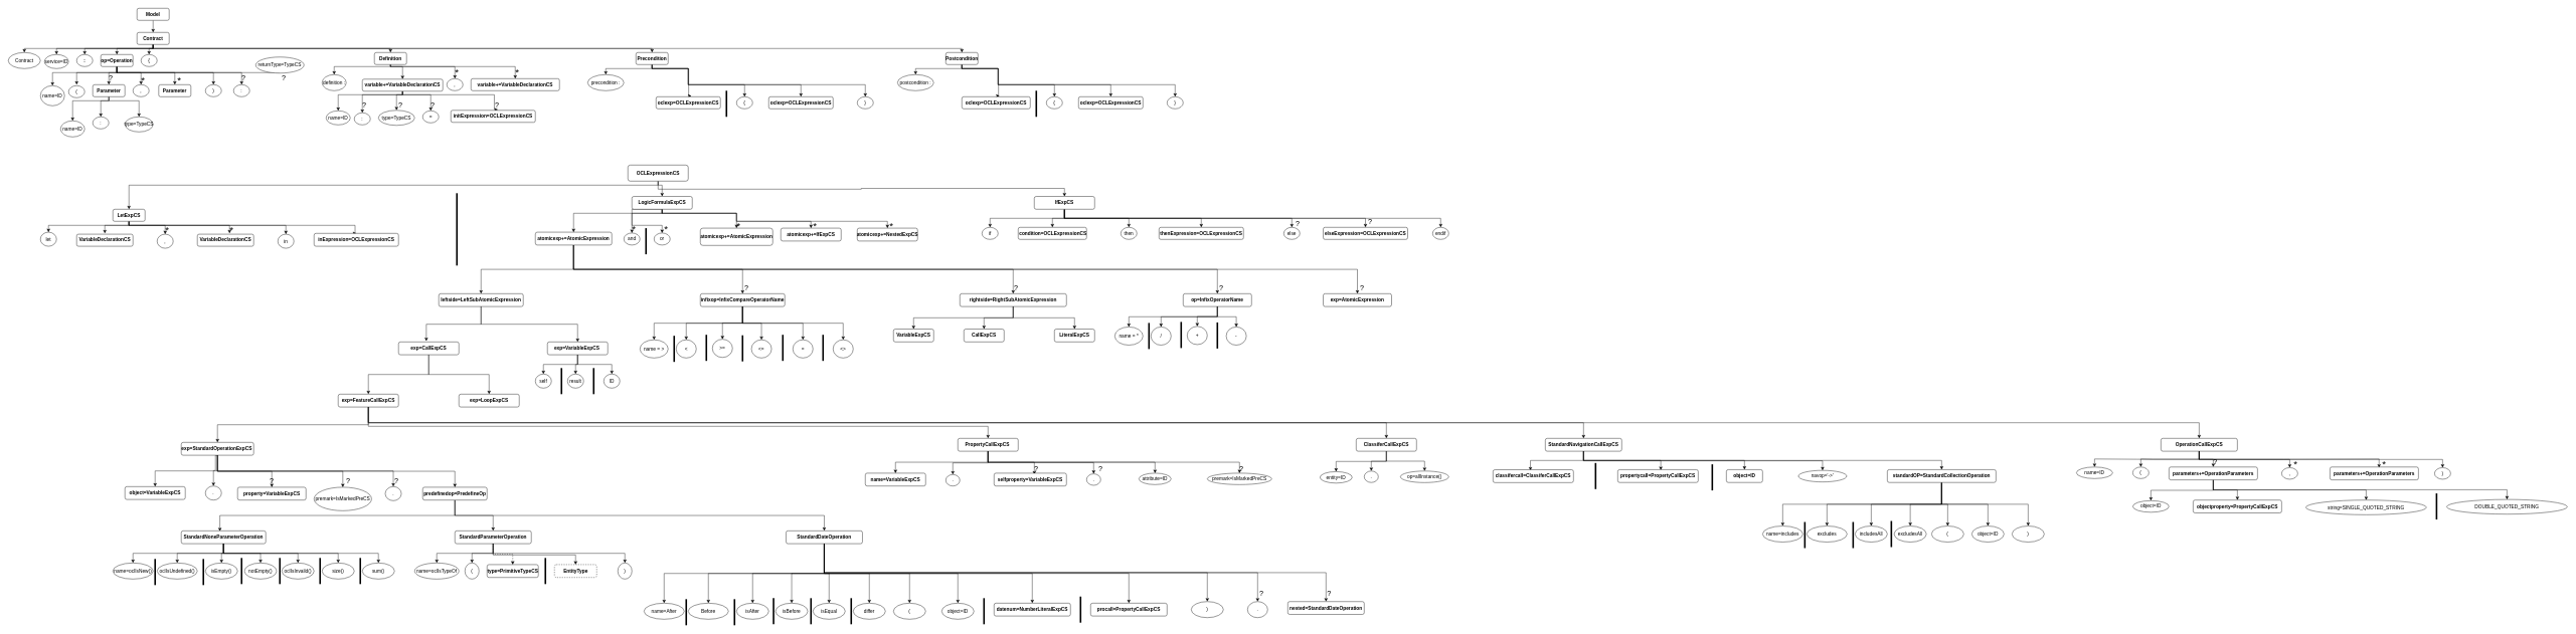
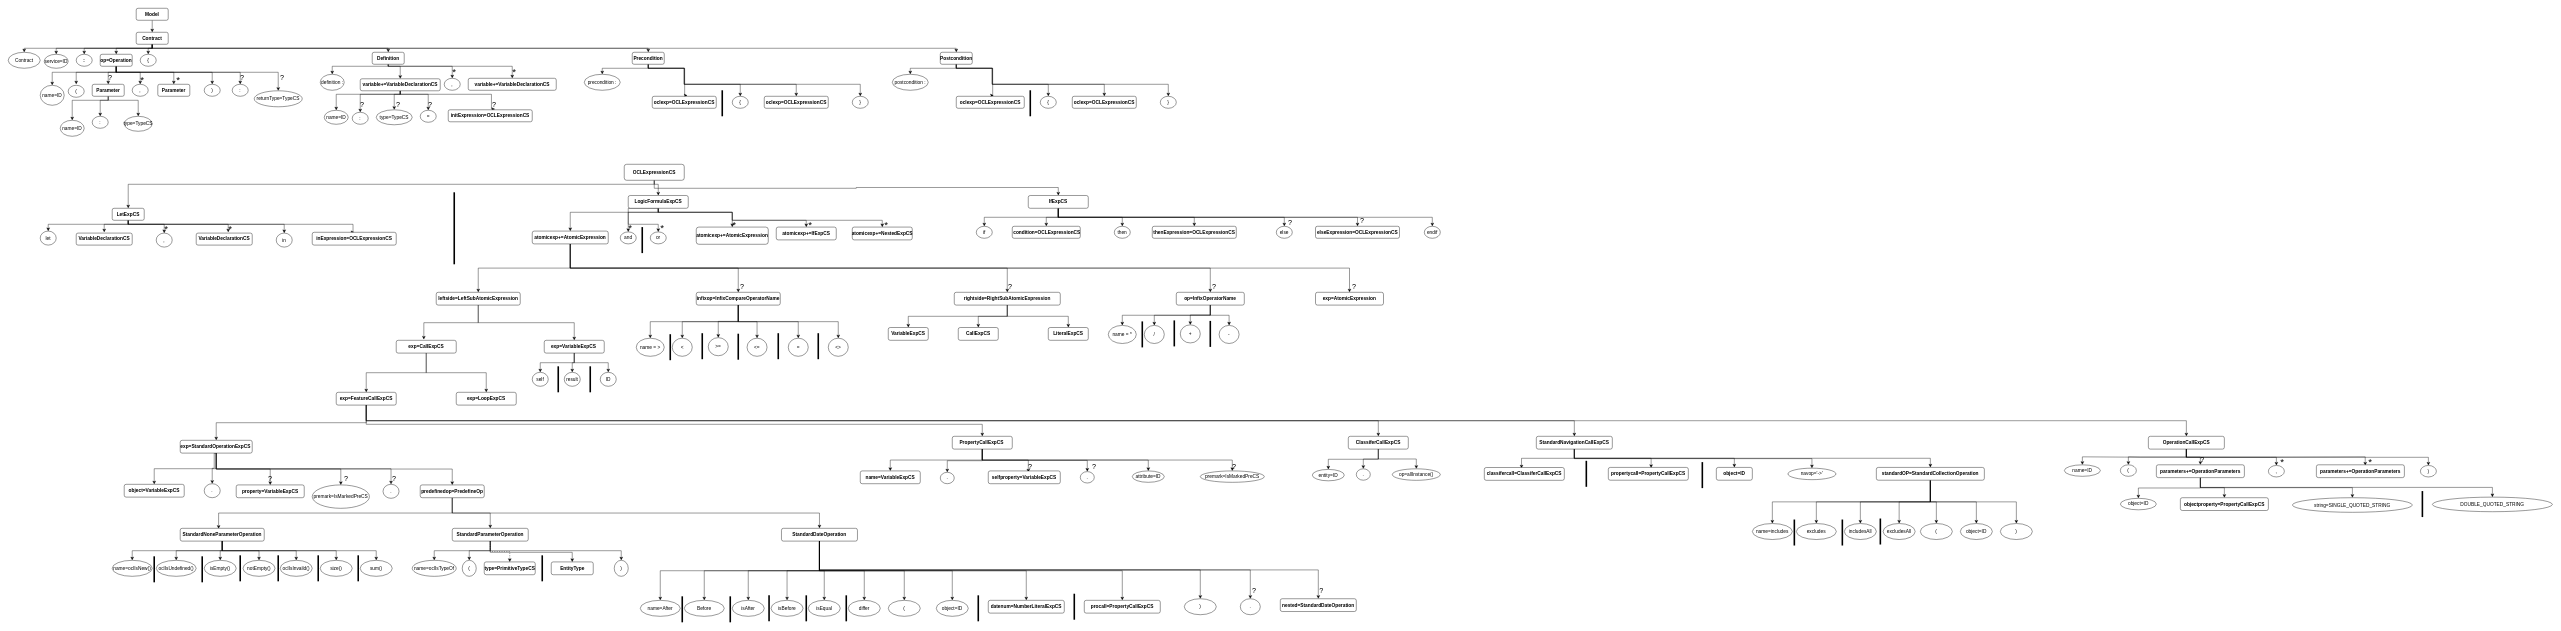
- <mxCell id="64" value="returnType=TypeCS" style="ellipse;whiteSpace=wrap;html=1;" parent="1" vertex="1"><mxGeometry x="635" y="141.25" width="120" height="40" as="geometry" /></mxCell>
+ <mxCell id="64" value="returnType=TypeCS" style="ellipse;whiteSpace=wrap;html=1;" parent="1" vertex="1"><mxGeometry x="635" y="226.25" width="120" height="40" as="geometry" /></mxCell>
- <mxCell id="210" value="&lt;b&gt;EntityType&lt;/b&gt;" style="rounded=1;whiteSpace=wrap;html=1;dashed=1;" vertex="1" parent="1"><mxGeometry x="1377.5" y="1404" width="105" height="32" as="geometry" /></mxCell>
+ <mxCell id="210" value="&lt;b&gt;EntityType&lt;/b&gt;" style="rounded=1;whiteSpace=wrap;html=1;" vertex="1" parent="1"><mxGeometry x="1377.5" y="1404" width="105" height="32" as="geometry" /></mxCell>
